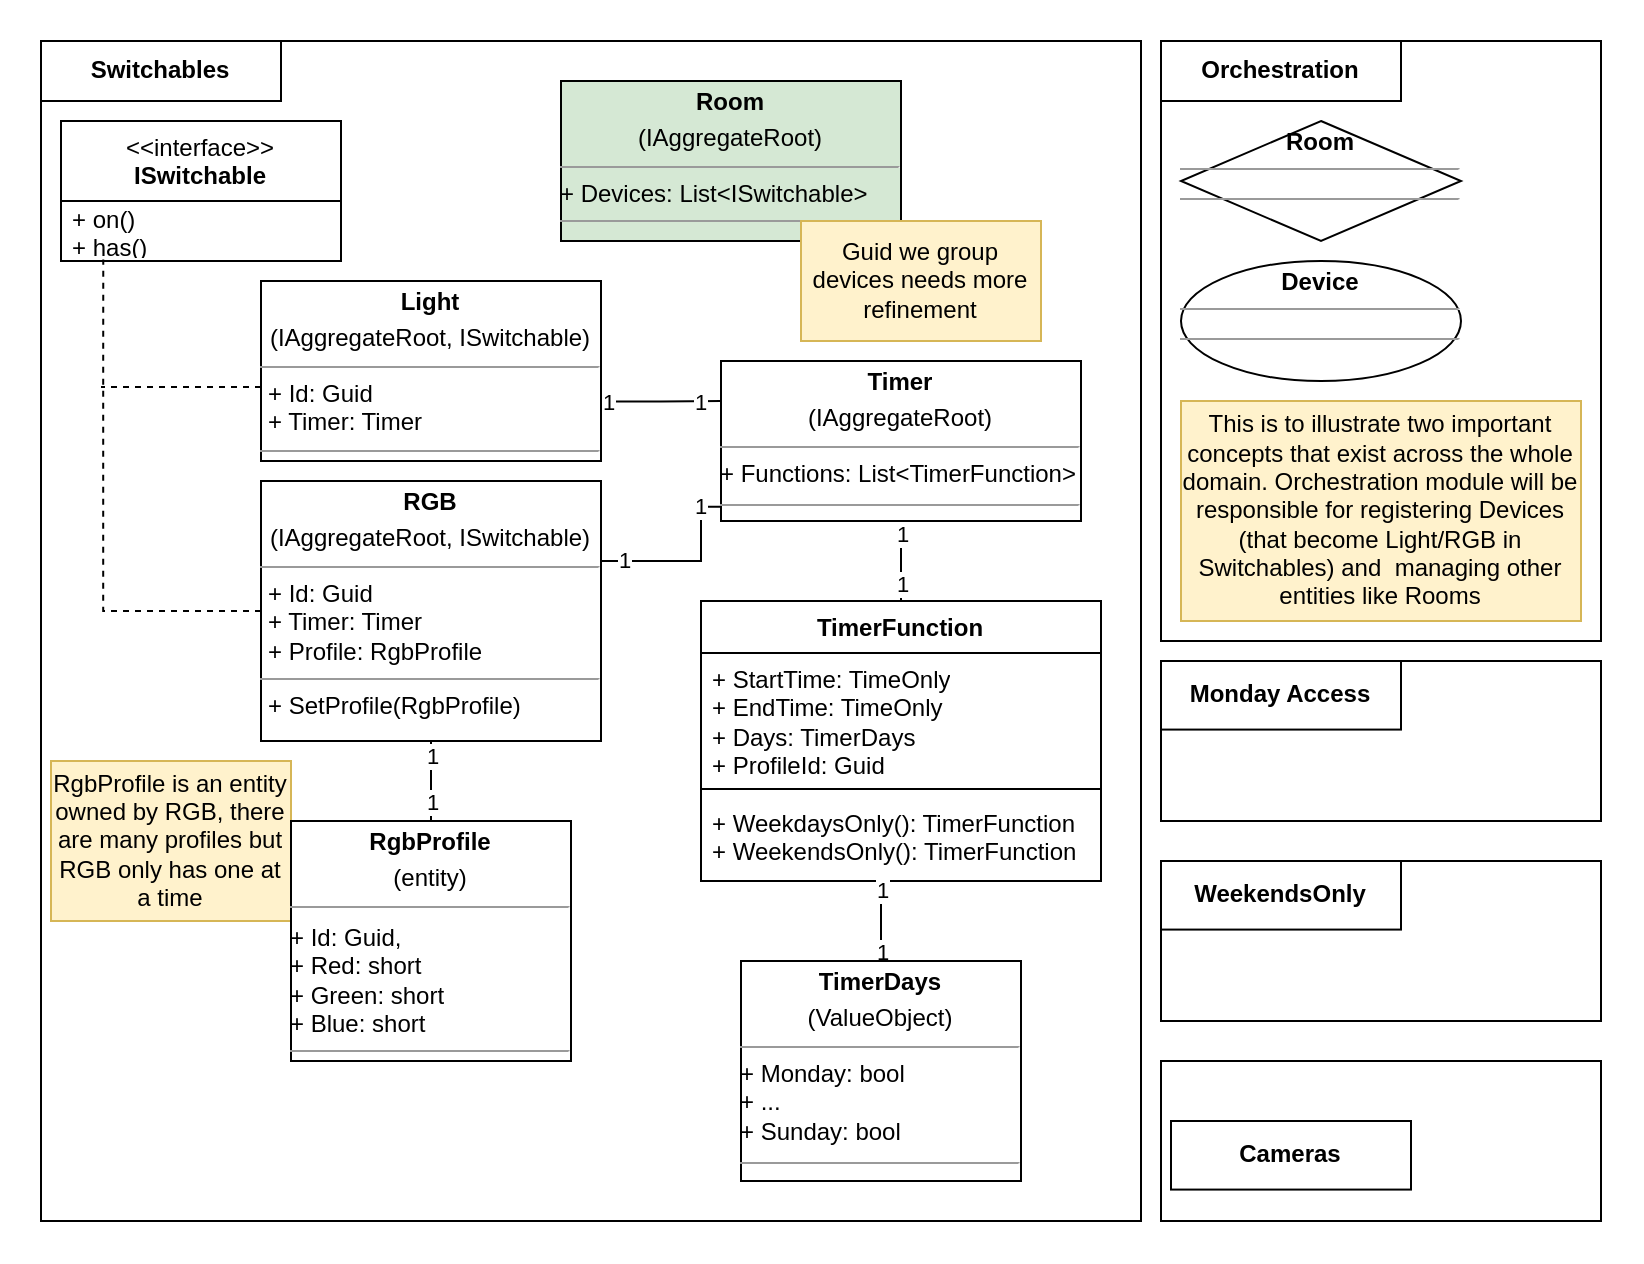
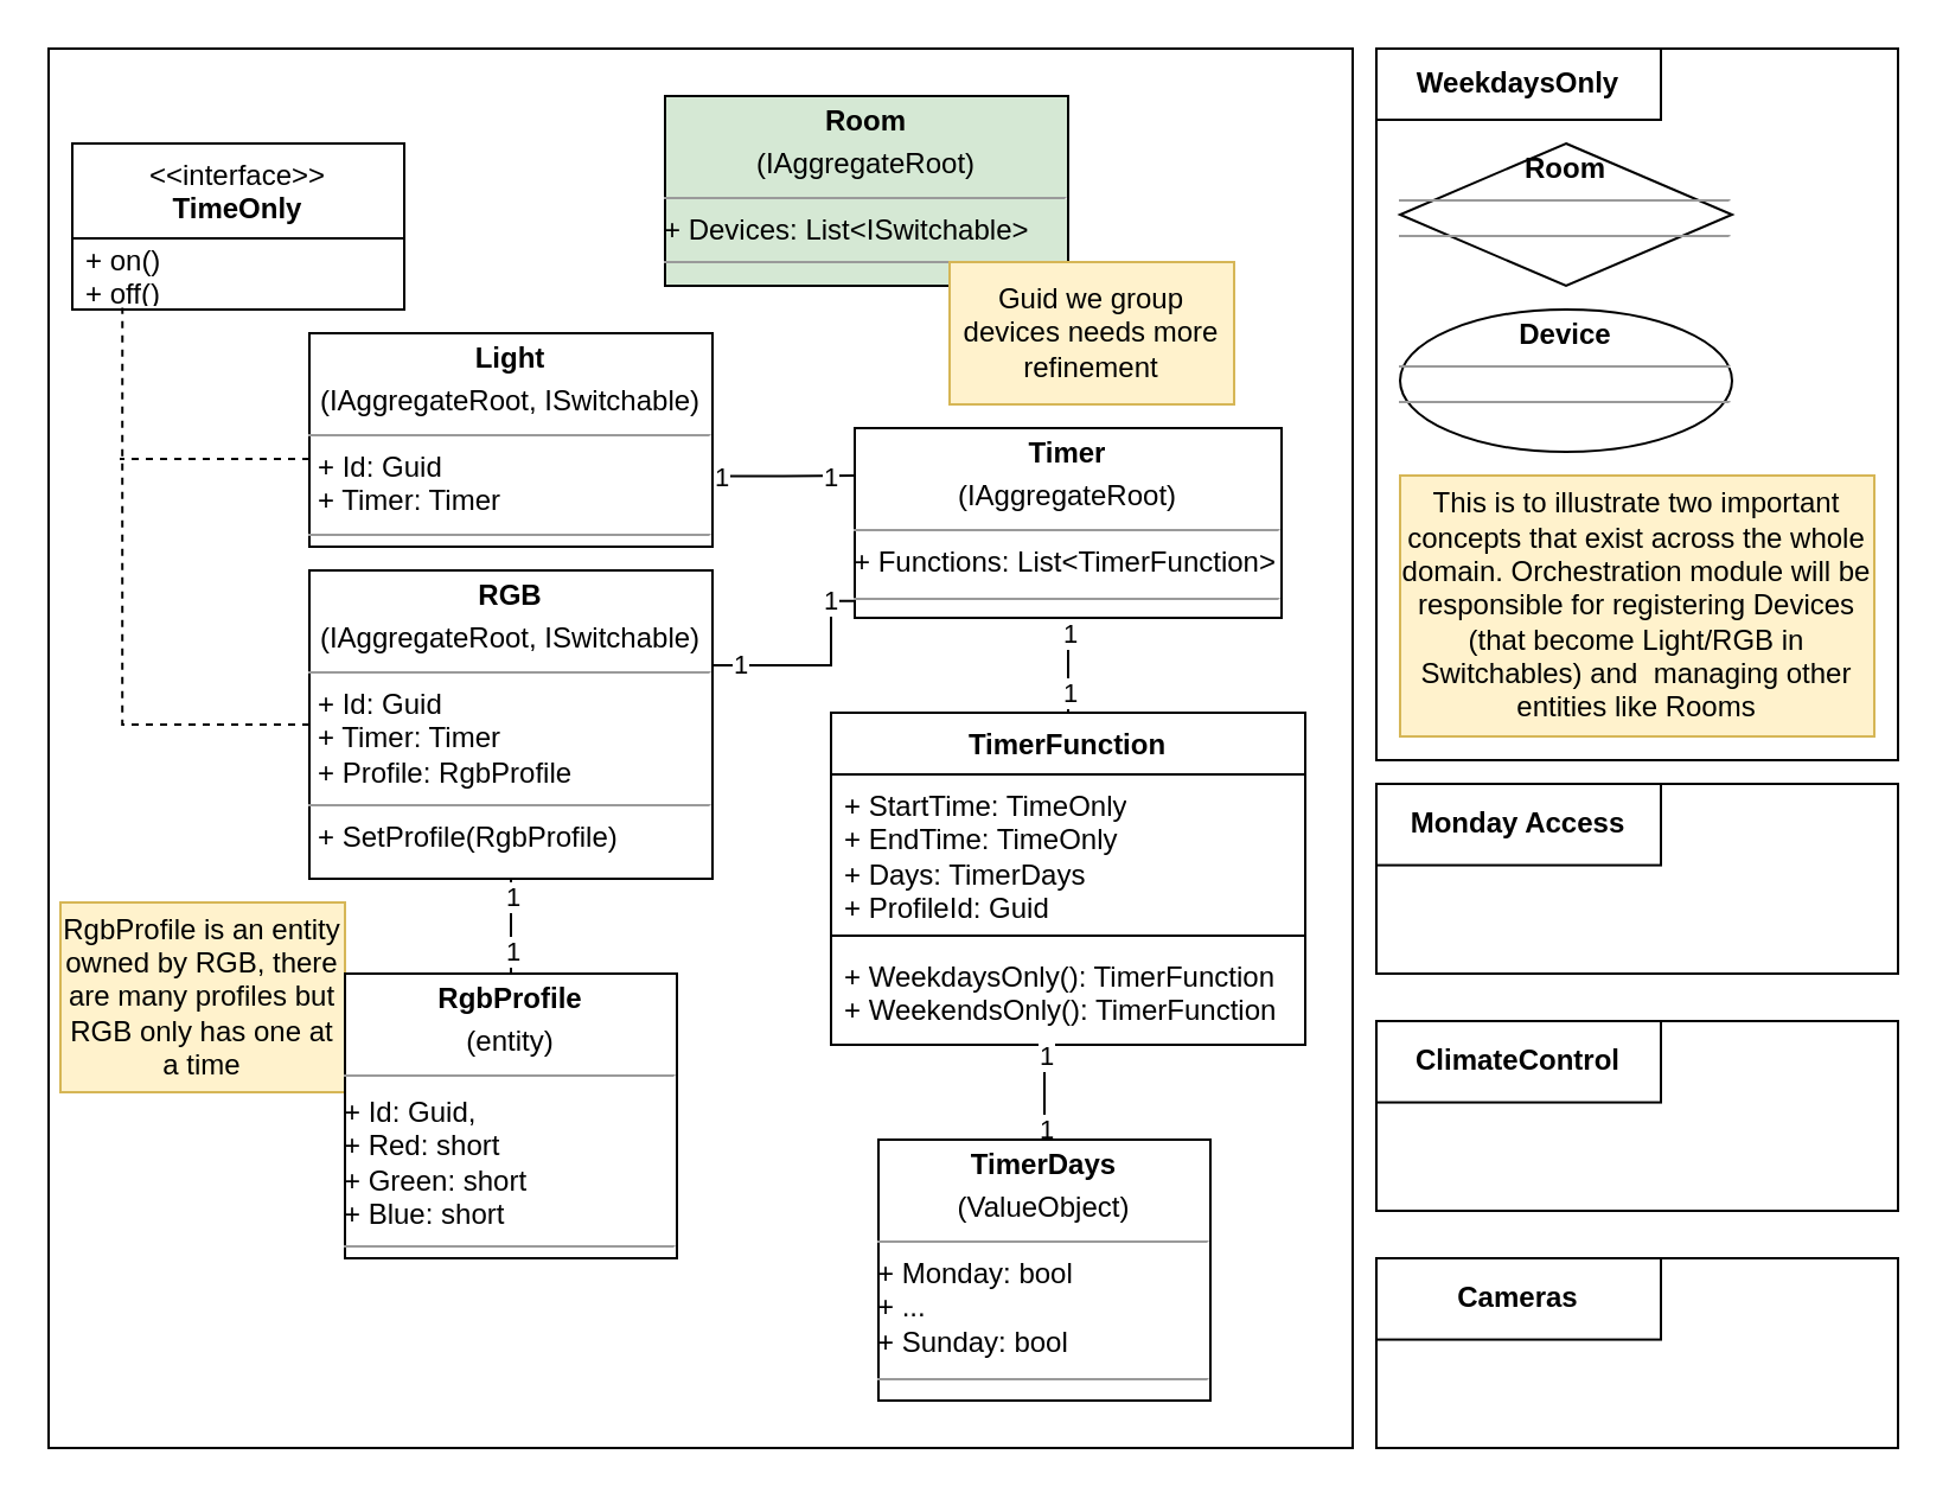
- <mxCell id="3" value="&lt;b&gt;Switchables&lt;/b&gt;" style="text;html=1;strokeColor=default;fillColor=none;align=center;verticalAlign=middle;whiteSpace=wrap;rounded=0;" vertex="1" parent="1"><mxGeometry x="20" y="20" width="120" height="30" as="geometry" /></mxCell>
- <mxCell id="30" value="&lt;b&gt;Orchestration&lt;/b&gt;" style="text;html=1;strokeColor=default;fillColor=none;align=center;verticalAlign=middle;whiteSpace=wrap;rounded=0;" vertex="1" parent="1"><mxGeometry x="580" y="20" width="120" height="30" as="geometry" /></mxCell>
+ <mxCell id="30" value="&lt;b&gt;WeekdaysOnly&lt;/b&gt;" style="text;html=1;strokeColor=default;fillColor=none;align=center;verticalAlign=middle;whiteSpace=wrap;rounded=0;" vertex="1" parent="1"><mxGeometry x="580" y="20" width="120" height="30" as="geometry" /></mxCell>
- <mxCell id="4" value="&amp;lt;&amp;lt;interface&amp;gt;&amp;gt;&lt;br&gt;&lt;b&gt;ISwitchable&lt;/b&gt;" style="swimlane;fontStyle=0;align=center;verticalAlign=top;childLayout=stackLayout;horizontal=1;startSize=40;horizontalStack=0;resizeParent=1;resizeParentMax=0;resizeLast=0;collapsible=0;marginBottom=0;html=1;whiteSpace=wrap;" vertex="1" parent="1"><mxGeometry x="30" y="60" width="140" height="70" as="geometry" /></mxCell>
+ <mxCell id="4" value="&amp;lt;&amp;lt;interface&amp;gt;&amp;gt;&lt;br&gt;&lt;b&gt;TimeOnly&lt;/b&gt;" style="swimlane;fontStyle=0;align=center;verticalAlign=top;childLayout=stackLayout;horizontal=1;startSize=40;horizontalStack=0;resizeParent=1;resizeParentMax=0;resizeLast=0;collapsible=0;marginBottom=0;html=1;whiteSpace=wrap;" vertex="1" parent="1"><mxGeometry x="30" y="60" width="140" height="70" as="geometry" /></mxCell>
- <mxCell id="5" value="+ on()&lt;br&gt;+ has()" style="text;html=1;strokeColor=none;fillColor=none;align=left;verticalAlign=middle;spacingLeft=4;spacingRight=4;overflow=hidden;rotatable=0;points=[[0,0.5],[1,0.5]];portConstraint=eastwest;whiteSpace=wrap;" vertex="1" parent="4"><mxGeometry y="40" width="140" height="30" as="geometry" /></mxCell>
+ <mxCell id="5" value="+ on()&lt;br&gt;+ off()" style="text;html=1;strokeColor=none;fillColor=none;align=left;verticalAlign=middle;spacingLeft=4;spacingRight=4;overflow=hidden;rotatable=0;points=[[0,0.5],[1,0.5]];portConstraint=eastwest;whiteSpace=wrap;" vertex="1" parent="4"><mxGeometry y="40" width="140" height="30" as="geometry" /></mxCell>
- <mxCell id="42" value="&lt;b&gt;WeekendsOnly&lt;/b&gt;" style="text;html=1;strokeColor=default;fillColor=none;align=center;verticalAlign=middle;whiteSpace=wrap;rounded=0;" vertex="1" parent="40"><mxGeometry width="120" height="34.29" as="geometry" /></mxCell>
+ <mxCell id="42" value="&lt;b&gt;ClimateControl&lt;/b&gt;" style="text;html=1;strokeColor=default;fillColor=none;align=center;verticalAlign=middle;whiteSpace=wrap;rounded=0;" vertex="1" parent="40"><mxGeometry width="120" height="34.29" as="geometry" /></mxCell>
- <mxCell id="39" value="&lt;b&gt;Cameras&lt;/b&gt;" style="text;html=1;strokeColor=default;fillColor=none;align=center;verticalAlign=middle;whiteSpace=wrap;rounded=0;" vertex="1" parent="37"><mxGeometry x="5" y="30" width="120" height="34.29" as="geometry" /></mxCell>
+ <mxCell id="39" value="&lt;b&gt;Cameras&lt;/b&gt;" style="text;html=1;strokeColor=default;fillColor=none;align=center;verticalAlign=middle;whiteSpace=wrap;rounded=0;" vertex="1" parent="37"><mxGeometry width="120" height="34.29" as="geometry" /></mxCell>
